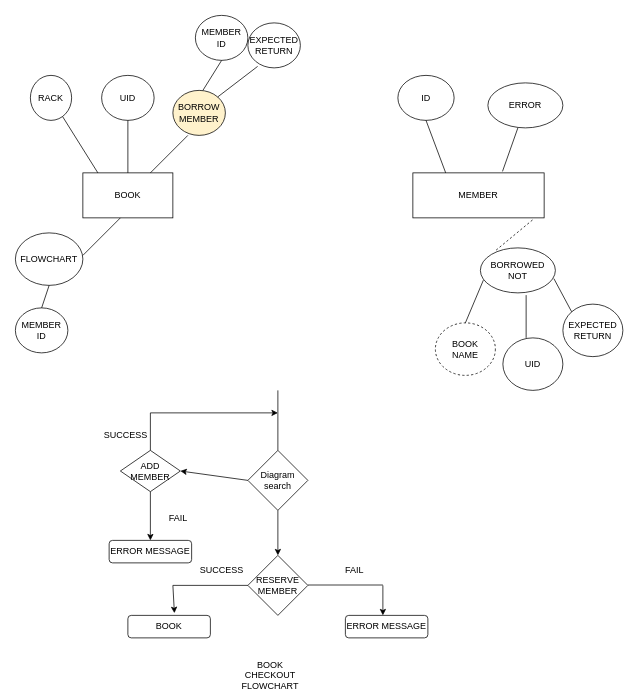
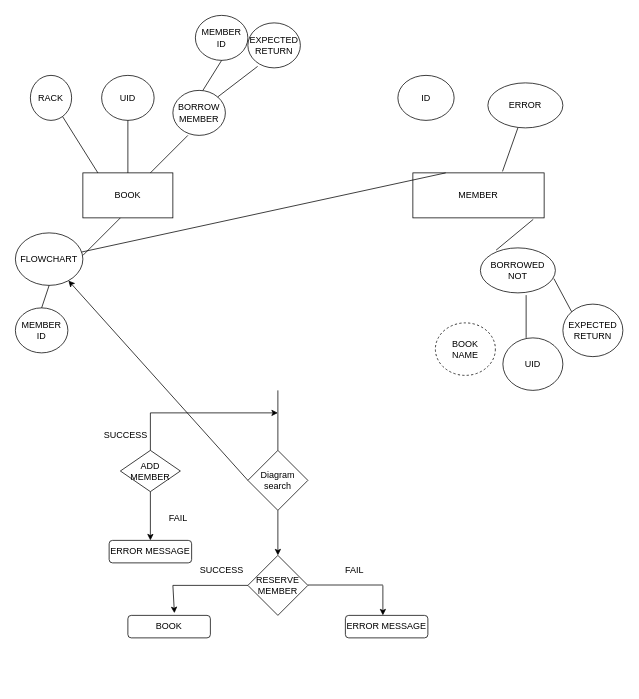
- <mxCell id="5" value="BORROW&lt;br&gt;MEMBER" style="ellipse;whiteSpace=wrap;html=1;fillColor=#fff2cc;" vertex="1" parent="1"><mxGeometry x="230" y="120" width="70" height="60" as="geometry" /></mxCell>
+ <mxCell id="5" value="BORROW&lt;br&gt;MEMBER" style="ellipse;whiteSpace=wrap;html=1;" vertex="1" parent="1"><mxGeometry x="230" y="120" width="70" height="60" as="geometry" /></mxCell>
- <mxCell id="25" value="" style="endArrow=none;html=1;entryX=0.5;entryY=1;entryDx=0;entryDy=0;exitX=0.25;exitY=0;exitDx=0;exitDy=0;" edge="1" parent="1" source="17" target="18"><mxGeometry width="50" height="50" relative="1" as="geometry"><mxPoint x="580" y="220" as="sourcePoint" /><mxPoint x="630" y="171.98" as="targetPoint" /></mxGeometry></mxCell>
+ <mxCell id="25" value="" style="endArrow=none;html=1;exitX=0.25;exitY=0;exitDx=0;exitDy=0;" edge="1" parent="1" source="17" target="6"><mxGeometry width="50" height="50" relative="1" as="geometry"><mxPoint x="580" y="220" as="sourcePoint" /><mxPoint x="630" y="171.98" as="targetPoint" /></mxGeometry></mxCell>
- <mxCell id="27" value="" style="endArrow=none;html=1;exitX=0.21;exitY=0.05;exitDx=0;exitDy=0;exitPerimeter=0;entryX=0.917;entryY=1.033;entryDx=0;entryDy=0;entryPerimeter=0;dashed=1;" edge="1" parent="1" source="20" target="17"><mxGeometry width="50" height="50" relative="1" as="geometry"><mxPoint x="660" y="330" as="sourcePoint" /><mxPoint x="660" y="300" as="targetPoint" /></mxGeometry></mxCell>
+ <mxCell id="27" value="" style="endArrow=none;html=1;exitX=0.21;exitY=0.05;exitDx=0;exitDy=0;exitPerimeter=0;entryX=0.917;entryY=1.033;entryDx=0;entryDy=0;entryPerimeter=0;" edge="1" parent="1" source="20" target="17"><mxGeometry width="50" height="50" relative="1" as="geometry"><mxPoint x="660" y="330" as="sourcePoint" /><mxPoint x="660" y="300" as="targetPoint" /></mxGeometry></mxCell>
- <mxCell id="26" value="" style="endArrow=none;html=1;entryX=0.04;entryY=0.717;entryDx=0;entryDy=0;exitX=0.5;exitY=0;exitDx=0;exitDy=0;entryPerimeter=0;" edge="1" parent="1" source="21" target="20"><mxGeometry width="50" height="50" relative="1" as="geometry"><mxPoint x="600" y="360" as="sourcePoint" /><mxPoint x="600" y="290" as="targetPoint" /><Array as="points" /></mxGeometry></mxCell>
- <mxCell id="37" value="" style="endArrow=classic;html=1;exitX=0;exitY=0.5;exitDx=0;exitDy=0;entryX=1;entryY=0.5;entryDx=0;entryDy=0;" edge="1" parent="1" source="30" target="31"><mxGeometry width="50" height="50" relative="1" as="geometry"><mxPoint x="330" y="660" as="sourcePoint" /><mxPoint x="330" y="720" as="targetPoint" /></mxGeometry></mxCell>
+ <mxCell id="37" value="" style="endArrow=classic;html=1;exitX=0;exitY=0.5;exitDx=0;exitDy=0;" edge="1" parent="1" source="30" target="6"><mxGeometry width="50" height="50" relative="1" as="geometry"><mxPoint x="330" y="660" as="sourcePoint" /><mxPoint x="330" y="720" as="targetPoint" /></mxGeometry></mxCell>
- <mxCell id="50" value="BOOK CHECKOUT FLOWCHART" style="text;html=1;strokeColor=none;fillColor=none;align=center;verticalAlign=middle;whiteSpace=wrap;rounded=0;" vertex="1" parent="1"><mxGeometry x="340" y="890" width="40" height="20" as="geometry" /></mxCell>
